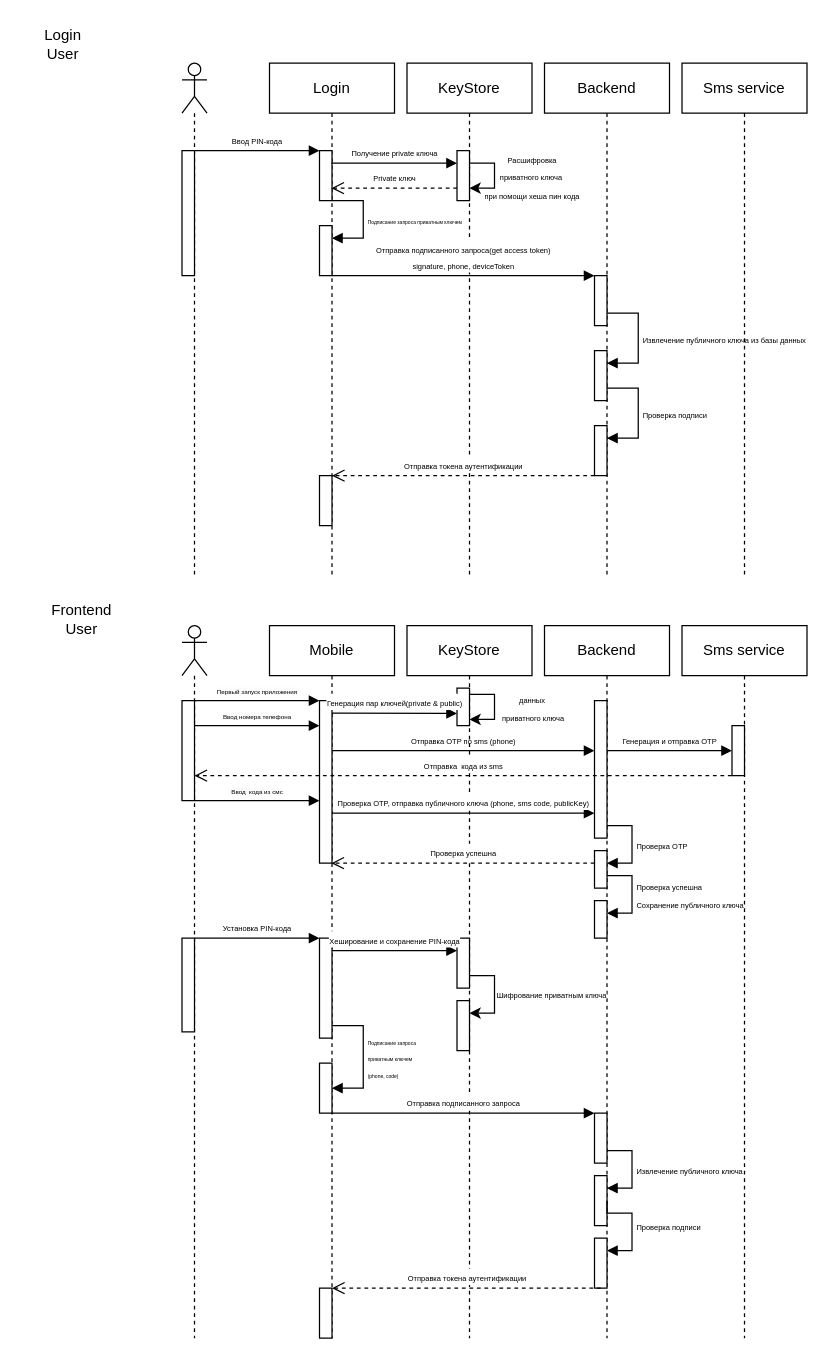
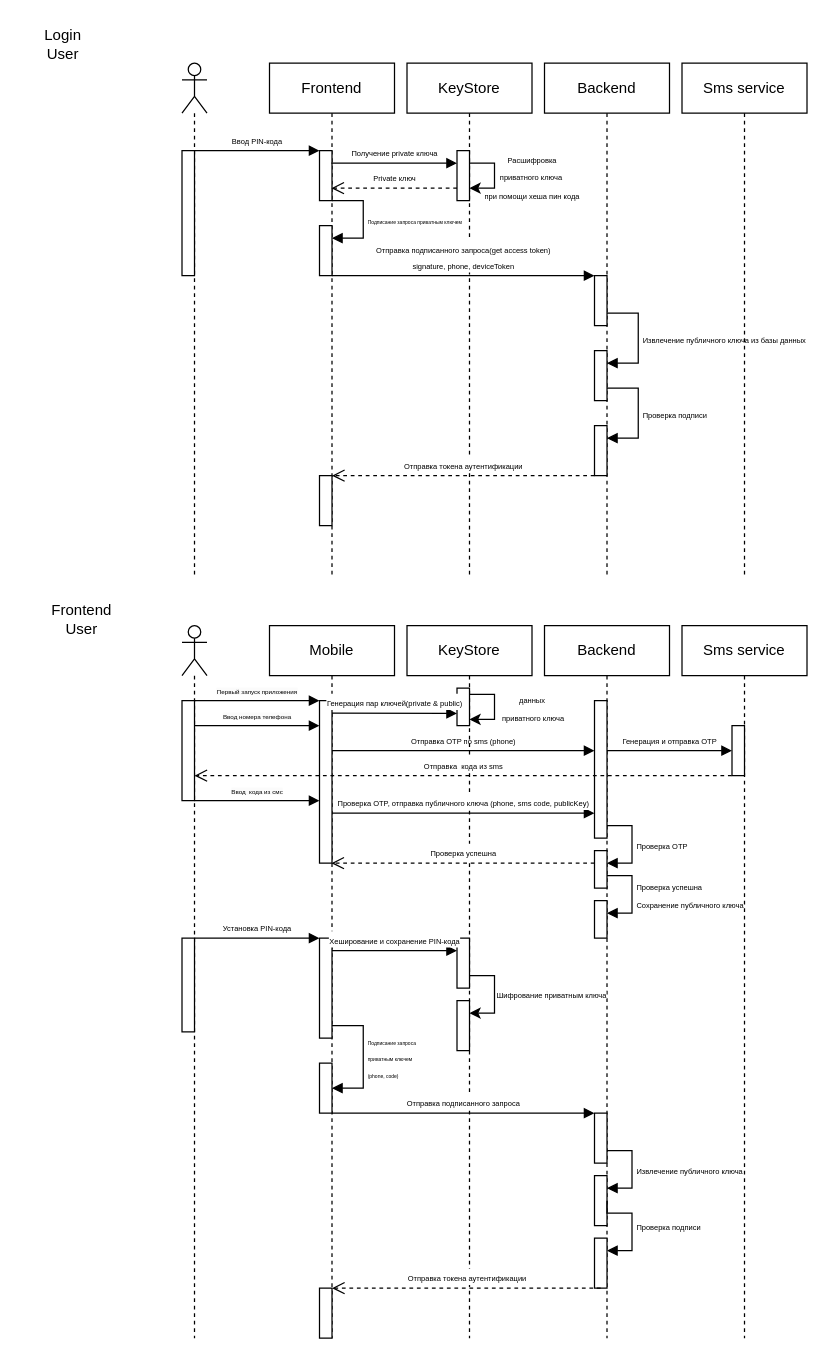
- <mxCell id="4" value="Login" style="shape=umlLifeline;perimeter=lifelinePerimeter;whiteSpace=wrap;html=1;container=1;dropTarget=0;collapsible=0;recursiveResize=0;outlineConnect=0;portConstraint=eastwest;newEdgeStyle={&quot;edgeStyle&quot;:&quot;elbowEdgeStyle&quot;,&quot;elbow&quot;:&quot;vertical&quot;,&quot;curved&quot;:0,&quot;rounded&quot;:0};" vertex="1" parent="1"><mxGeometry x="215" y="50" width="100" height="410" as="geometry" /></mxCell>
+ <mxCell id="4" value="Frontend" style="shape=umlLifeline;perimeter=lifelinePerimeter;whiteSpace=wrap;html=1;container=1;dropTarget=0;collapsible=0;recursiveResize=0;outlineConnect=0;portConstraint=eastwest;newEdgeStyle={&quot;edgeStyle&quot;:&quot;elbowEdgeStyle&quot;,&quot;elbow&quot;:&quot;vertical&quot;,&quot;curved&quot;:0,&quot;rounded&quot;:0};" vertex="1" parent="1"><mxGeometry x="215" y="50" width="100" height="410" as="geometry" /></mxCell>
